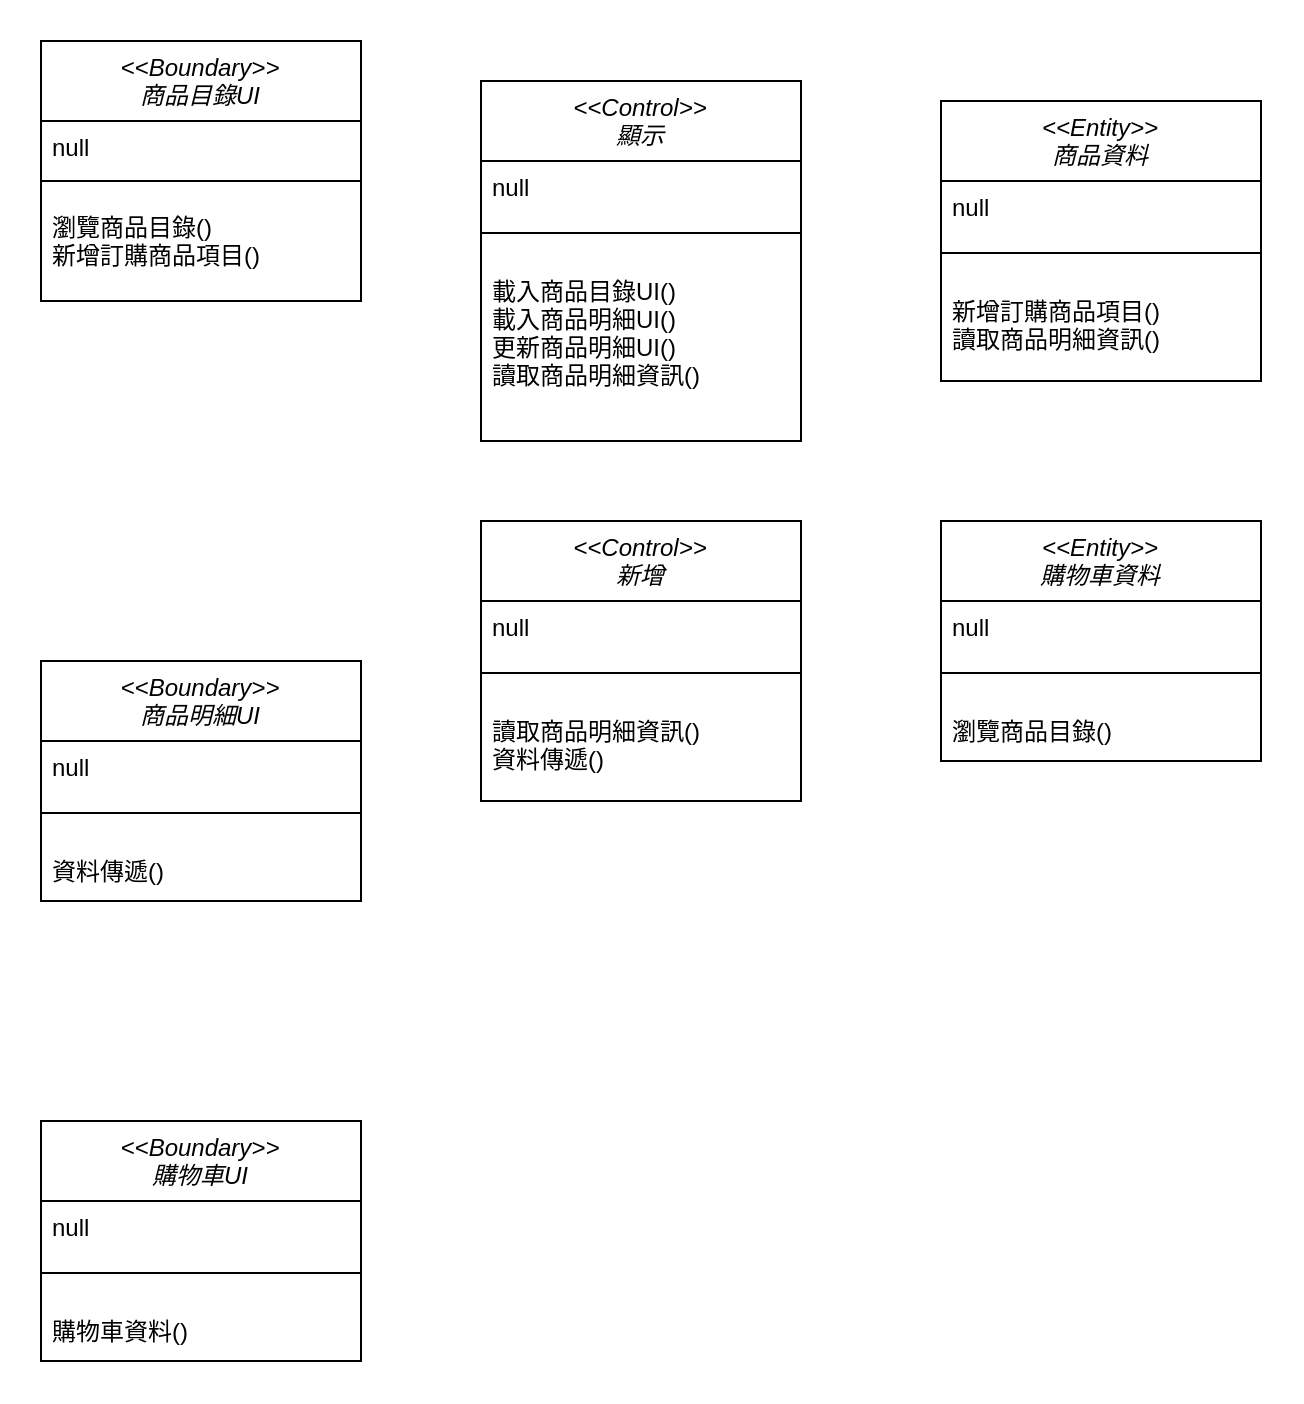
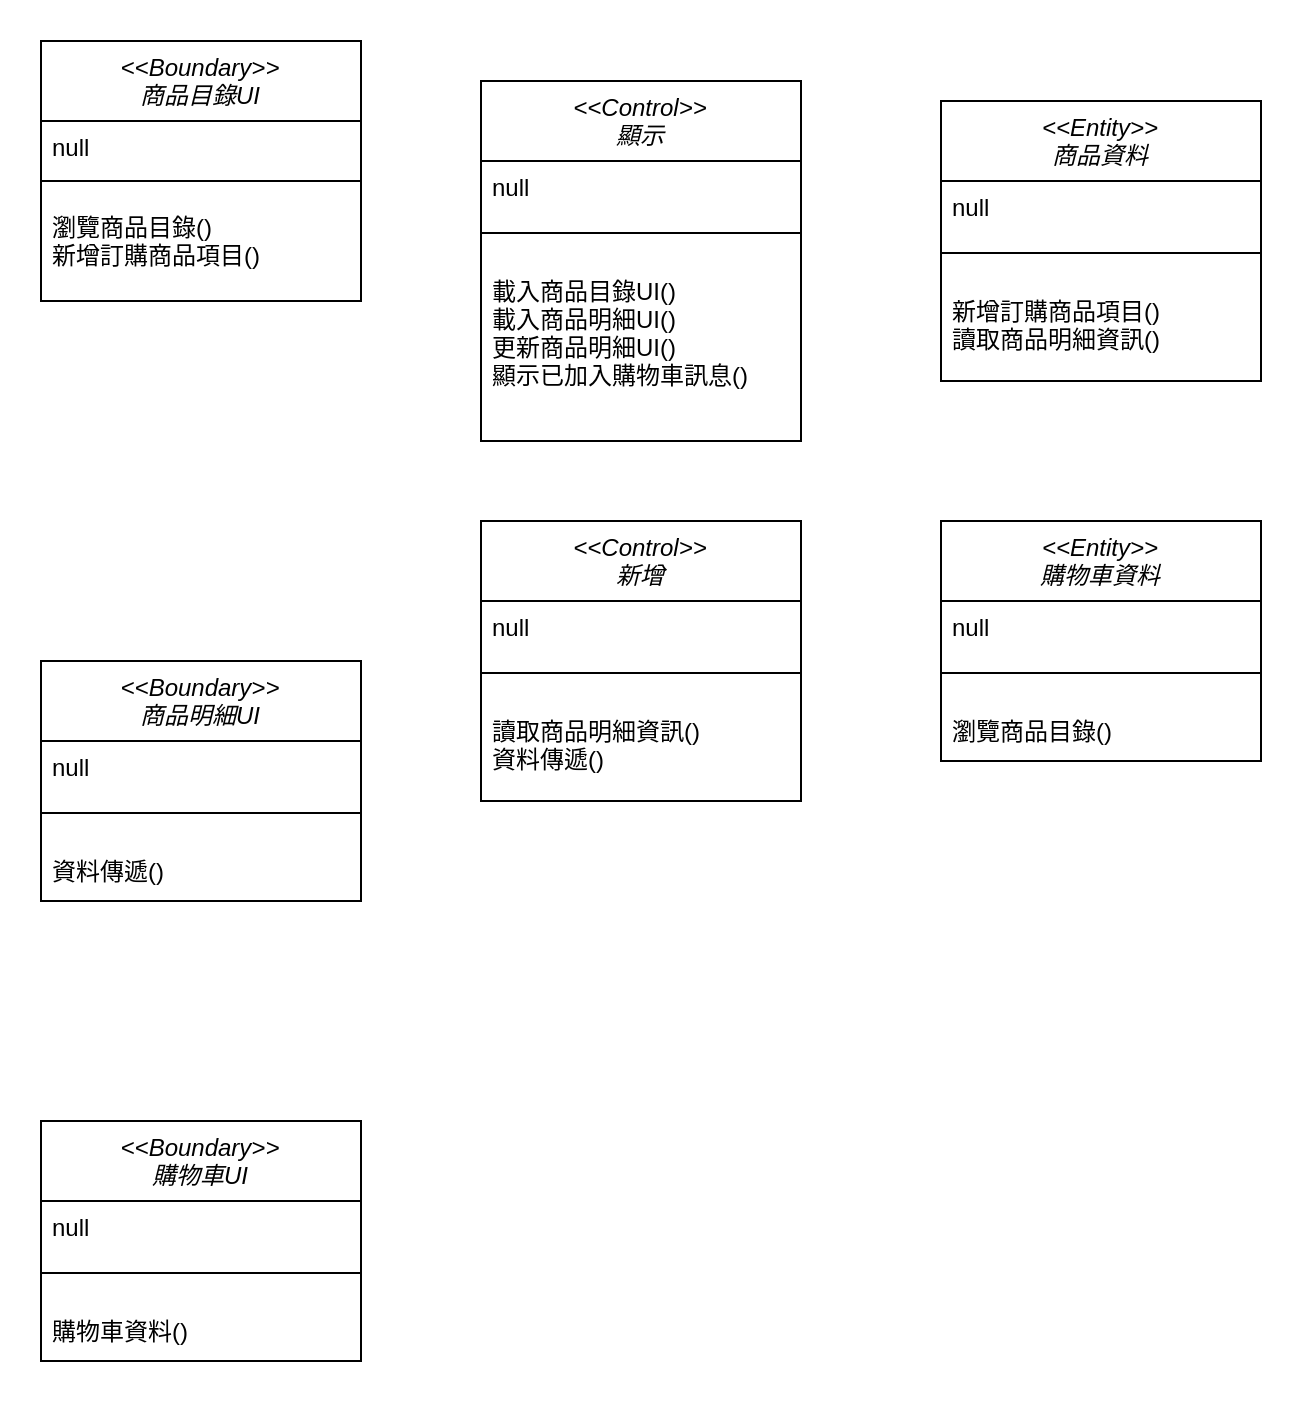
- <mxCell id="17" value="載入商品目錄UI()&#10;載入商品明細UI()&#10;更新商品明細UI()&#10;讀取商品明細資訊()" style="text;align=left;verticalAlign=top;spacingLeft=4;spacingRight=4;overflow=hidden;rotatable=0;points=[[0,0.5],[1,0.5]];portConstraint=eastwest;rounded=0;shadow=0;html=0;" vertex="1" parent="14"><mxGeometry y="92" width="160" height="68" as="geometry" /></mxCell>
+ <mxCell id="17" value="載入商品目錄UI()&#10;載入商品明細UI()&#10;更新商品明細UI()&#10;顯示已加入購物車訊息()" style="text;align=left;verticalAlign=top;spacingLeft=4;spacingRight=4;overflow=hidden;rotatable=0;points=[[0,0.5],[1,0.5]];portConstraint=eastwest;rounded=0;shadow=0;html=0;" vertex="1" parent="14"><mxGeometry y="92" width="160" height="68" as="geometry" /></mxCell>
